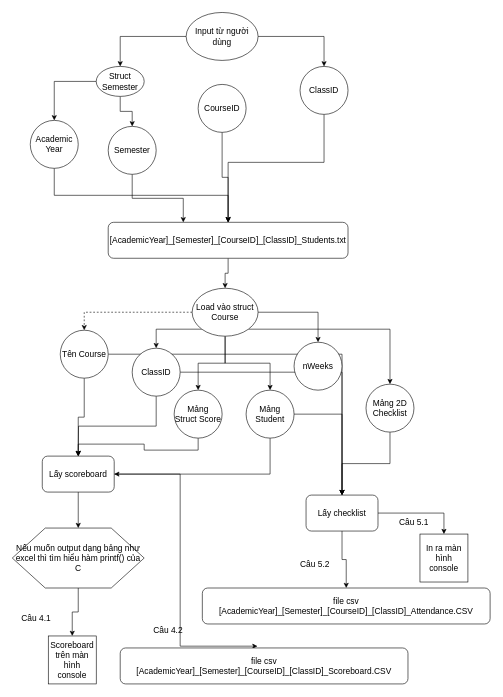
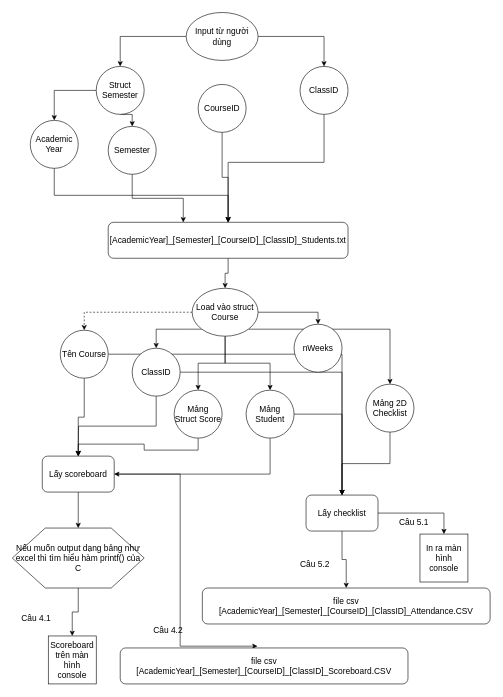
- <mxCell id="4" value="Struct Semester" style="ellipse;whiteSpace=wrap;html=1;aspect=fixed;fontSize=14;" vertex="1" parent="1"><mxGeometry x="160" y="110" width="80" height="50" as="geometry" /></mxCell>
+ <mxCell id="4" value="Struct Semester" style="ellipse;whiteSpace=wrap;html=1;aspect=fixed;fontSize=14;" vertex="1" parent="1"><mxGeometry x="160" y="110" width="80" height="80" as="geometry" /></mxCell>
- <mxCell id="42" value="nWeeks" style="ellipse;whiteSpace=wrap;html=1;aspect=fixed;fontSize=14;" vertex="1" parent="1"><mxGeometry x="490" y="570" width="80" height="80" as="geometry" /></mxCell>
+ <mxCell id="42" value="nWeeks" style="ellipse;whiteSpace=wrap;html=1;aspect=fixed;fontSize=14;" vertex="1" parent="1"><mxGeometry x="490" y="540" width="80" height="80" as="geometry" /></mxCell>
